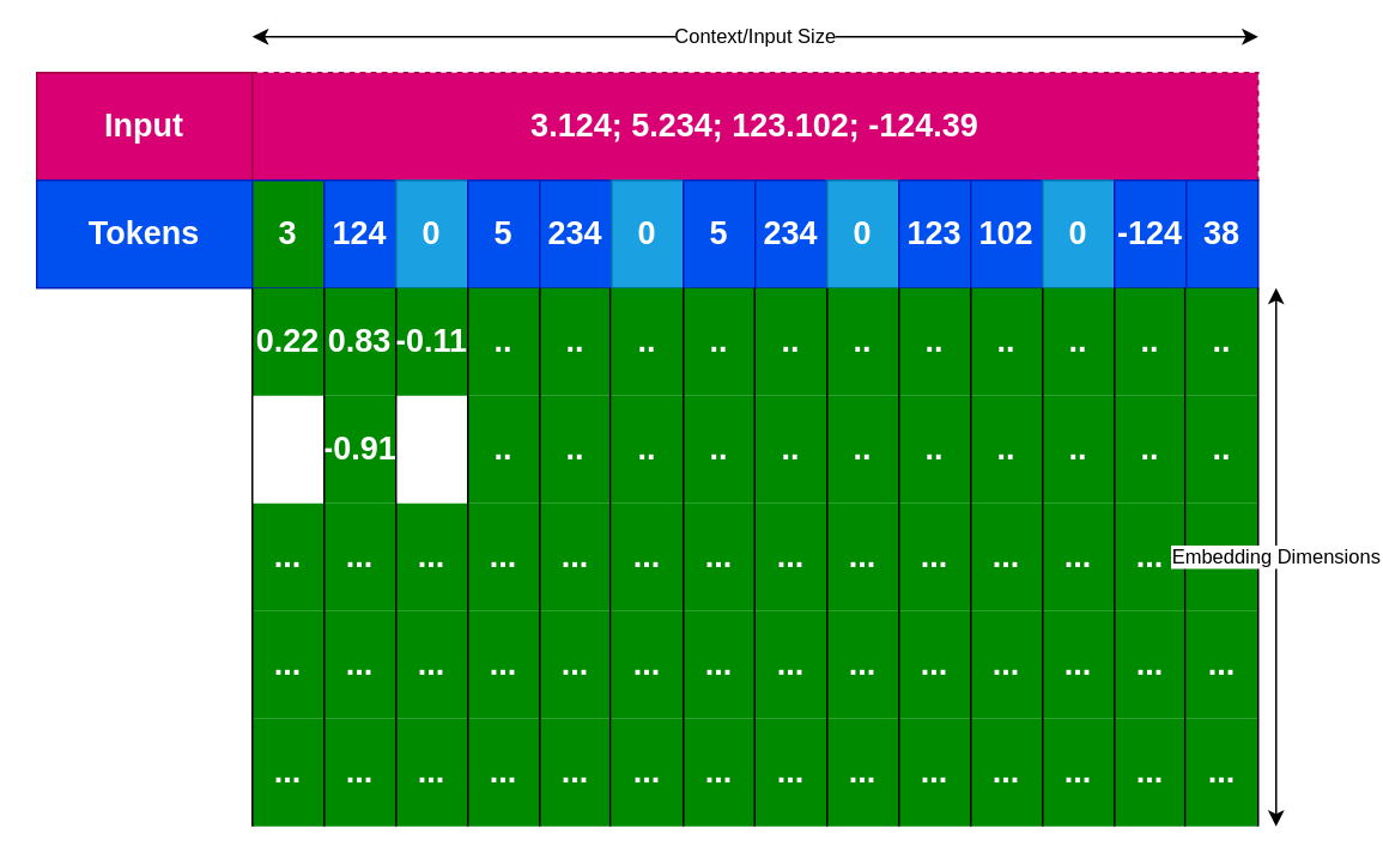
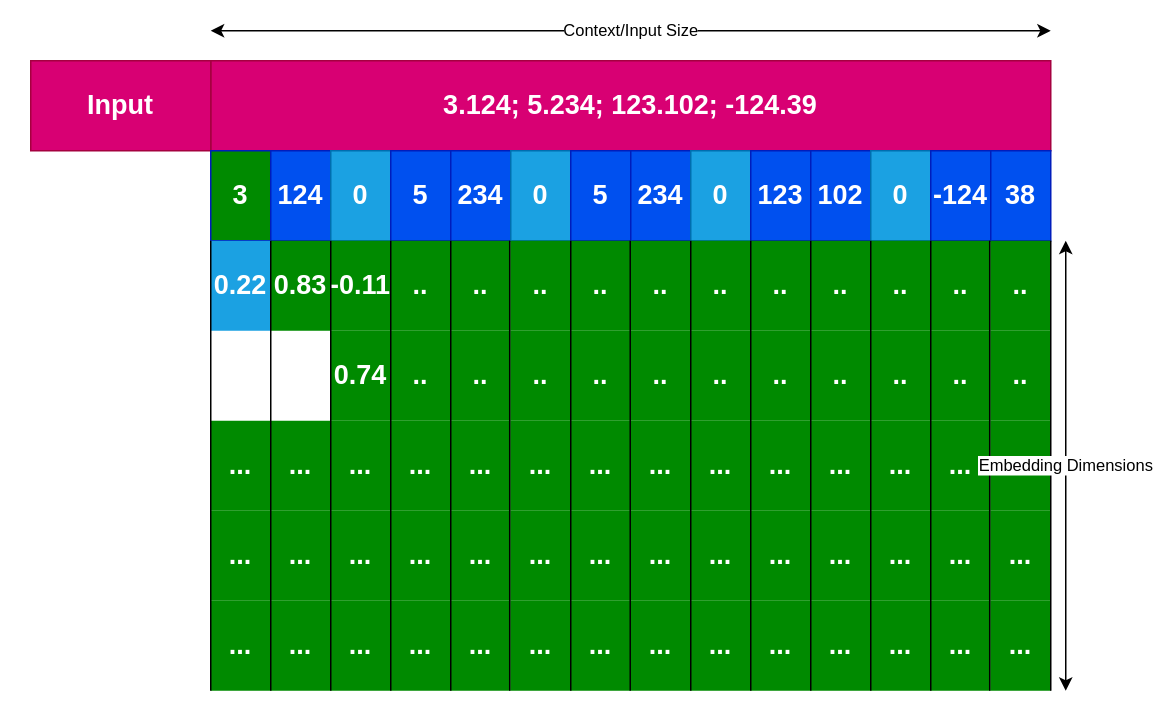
- <mxCell id="2" value="3.124; 5.234; 123.102; -124.39" style="rounded=0;whiteSpace=wrap;html=1;fontSize=18;fontStyle=1;fillColor=#d80073;fontColor=#ffffff;strokeColor=#A50040;dashed=1;" parent="1" vertex="1"><mxGeometry x="140" y="40" width="560" height="60" as="geometry" /></mxCell>
+ <mxCell id="2" value="3.124; 5.234; 123.102; -124.39" style="rounded=0;whiteSpace=wrap;html=1;fontSize=18;fontStyle=1;fillColor=#d80073;fontColor=#ffffff;strokeColor=#A50040;" parent="1" vertex="1"><mxGeometry x="140" y="40" width="560" height="60" as="geometry" /></mxCell>
- <mxCell id="4" value="Tokens" style="rounded=0;whiteSpace=wrap;html=1;fontStyle=1;fontSize=18;fillColor=#0050ef;fontColor=#ffffff;strokeColor=#001DBC;" parent="1" vertex="1"><mxGeometry x="20" y="100" width="120" height="60" as="geometry" /></mxCell>
- <mxCell id="19" value="0.22" style="rounded=0;whiteSpace=wrap;html=1;fontSize=18;fontStyle=1;fillColor=#008a00;strokeColor=none;fontColor=#ffffff;" parent="1" vertex="1"><mxGeometry x="140" y="160" width="40" height="60" as="geometry" /></mxCell>
+ <mxCell id="19" value="0.22" style="rounded=0;whiteSpace=wrap;html=1;fontSize=18;fontStyle=1;fillColor=#1ba1e2;strokeColor=none;fontColor=#ffffff;" parent="1" vertex="1"><mxGeometry x="140" y="160" width="40" height="60" as="geometry" /></mxCell>
- <mxCell id="24" value="-0.91" style="rounded=0;whiteSpace=wrap;html=1;fontSize=18;fontStyle=1;fillColor=#008a00;strokeColor=none;fontColor=#ffffff;" parent="1" vertex="1"><mxGeometry x="180" y="220" width="40" height="60" as="geometry" /></mxCell>
+ <mxCell id="29" value="0.74" style="rounded=0;whiteSpace=wrap;html=1;fontSize=18;fontStyle=1;fillColor=#008a00;strokeColor=none;fontColor=#ffffff;" parent="1" vertex="1"><mxGeometry x="220" y="220" width="40" height="60" as="geometry" /></mxCell>
